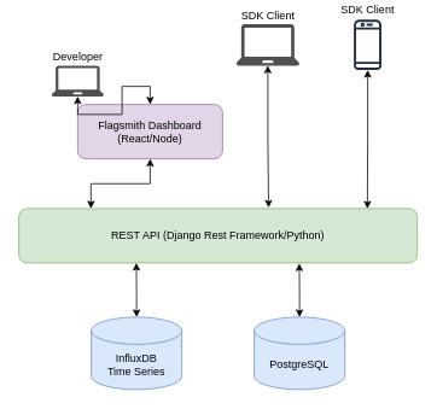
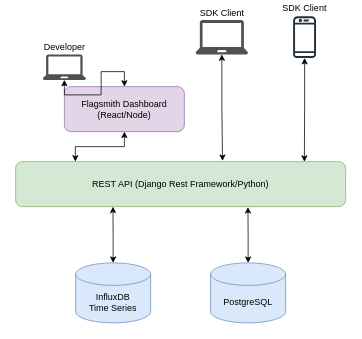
- <mxCell id="2" value="REST API (Django Rest Framework/Python)" style="rounded=1;whiteSpace=wrap;html=1;fillColor=#d5e8d4;strokeColor=#82b366;" parent="1" vertex="1"><mxGeometry x="20" y="230" width="440" height="60" as="geometry" /></mxCell>
+ <mxCell id="2" value="REST API (Django Rest Framework/Python)" style="rounded=1;whiteSpace=wrap;html=1;fillColor=#d5e8d4;strokeColor=#82b366;" parent="1" vertex="1"><mxGeometry x="20" y="215" width="440" height="60" as="geometry" /></mxCell>
